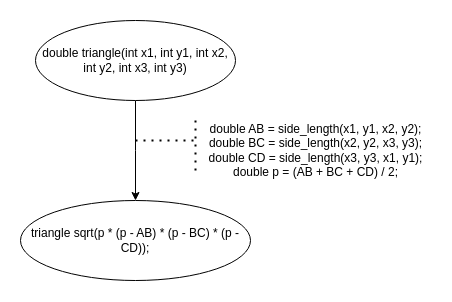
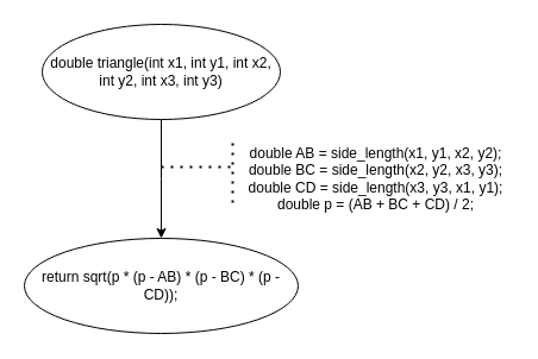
- <mxCell id="7" value="triangle sqrt(p * (p - AB) * (p - BC) * (p - CD));" style="ellipse;whiteSpace=wrap;html=1;" vertex="1" parent="1"><mxGeometry x="20" y="200" width="230" height="80" as="geometry" /></mxCell>
+ <mxCell id="7" value="return sqrt(p * (p - AB) * (p - BC) * (p - CD));" style="ellipse;whiteSpace=wrap;html=1;" vertex="1" parent="1"><mxGeometry x="20" y="200" width="230" height="80" as="geometry" /></mxCell>
